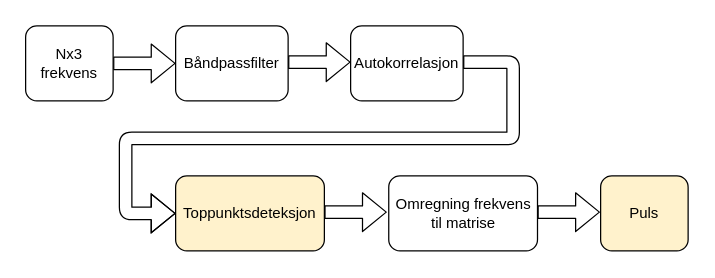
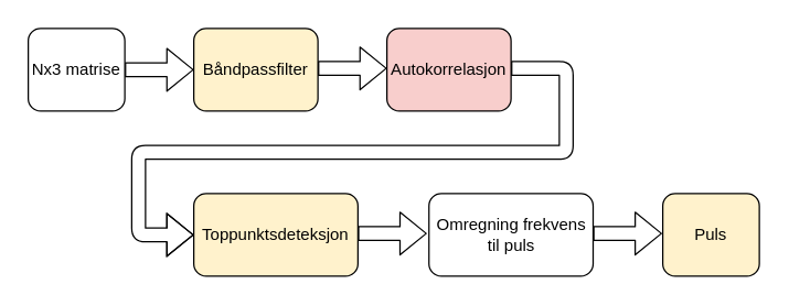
- <mxCell id="4" value="Nx3 frekvens" style="rounded=1;whiteSpace=wrap;html=1;" vertex="1" parent="1"><mxGeometry x="20" y="20" width="70" height="60" as="geometry" /></mxCell>
+ <mxCell id="4" value="Nx3 matrise" style="rounded=1;whiteSpace=wrap;html=1;" vertex="1" parent="1"><mxGeometry x="20" y="20" width="70" height="60" as="geometry" /></mxCell>
- <mxCell id="2" value="Båndpassfilter" style="rounded=1;whiteSpace=wrap;html=1;" vertex="1" parent="1"><mxGeometry x="140" y="20" width="90" height="60" as="geometry" /></mxCell>
+ <mxCell id="2" value="Båndpassfilter" style="rounded=1;whiteSpace=wrap;html=1;fillColor=#fff2cc;" vertex="1" parent="1"><mxGeometry x="140" y="20" width="90" height="60" as="geometry" /></mxCell>
- <mxCell id="5" value="Autokorrelasjon" style="rounded=1;whiteSpace=wrap;html=1;" vertex="1" parent="1"><mxGeometry x="280" y="20" width="90" height="60" as="geometry" /></mxCell>
+ <mxCell id="5" value="Autokorrelasjon" style="rounded=1;whiteSpace=wrap;html=1;fillColor=#f8cecc;" vertex="1" parent="1"><mxGeometry x="280" y="20" width="90" height="60" as="geometry" /></mxCell>
- <mxCell id="9" value="Omregning frekvens til matrise" style="rounded=1;whiteSpace=wrap;html=1;" vertex="1" parent="1"><mxGeometry x="310.5" y="140" width="119" height="60" as="geometry" /></mxCell>
+ <mxCell id="9" value="Omregning frekvens til puls" style="rounded=1;whiteSpace=wrap;html=1;" vertex="1" parent="1"><mxGeometry x="310.5" y="140" width="119" height="60" as="geometry" /></mxCell>
